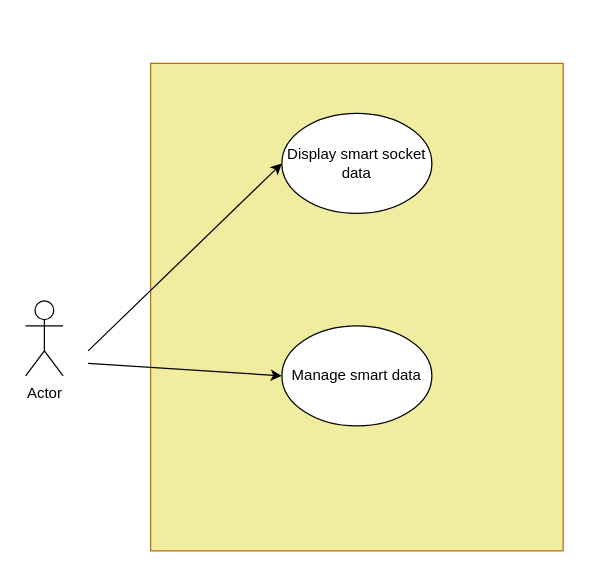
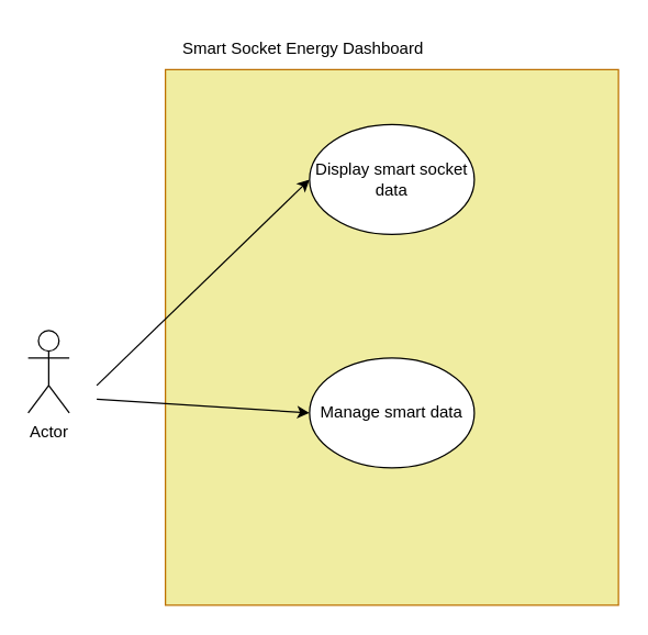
+ <mxCell id="8" value="Smart Socket Energy Dashboard" style="text;html=1;align=center;verticalAlign=middle;resizable=0;points=[];autosize=1;strokeColor=none;fillColor=none;" vertex="1" parent="1"><mxGeometry x="120" y="20" width="200" height="30" as="geometry" /></mxCell>
